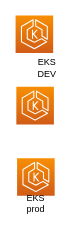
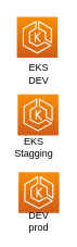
- <mxCell id="5" value="EKS DEV" style="text;html=1;strokeColor=none;fillColor=none;align=center;verticalAlign=middle;whiteSpace=wrap;rounded=0;" parent="1" vertex="1"><mxGeometry x="42" y="80" width="40" height="20" as="geometry" /></mxCell>
+ <mxCell id="5" value="EKS DEV" style="text;html=1;strokeColor=none;fillColor=none;align=center;verticalAlign=middle;whiteSpace=wrap;rounded=0;" parent="1" vertex="1"><mxGeometry x="27" y="80" width="40" height="20" as="geometry" /></mxCell>
+ <mxCell id="6" value="EKS Stagging" style="text;html=1;strokeColor=none;fillColor=none;align=center;verticalAlign=middle;whiteSpace=wrap;rounded=0;" parent="1" vertex="1"><mxGeometry x="21" y="170" width="40" height="20" as="geometry" /></mxCell>
- <mxCell id="7" value="EKS prod" style="text;html=1;strokeColor=none;fillColor=none;align=center;verticalAlign=middle;whiteSpace=wrap;rounded=0;" parent="1" vertex="1"><mxGeometry x="27" y="260" width="40" height="20" as="geometry" /></mxCell>
+ <mxCell id="7" value="DEV prod" style="text;html=1;strokeColor=none;fillColor=none;align=center;verticalAlign=middle;whiteSpace=wrap;rounded=0;" parent="1" vertex="1"><mxGeometry x="27" y="260" width="40" height="20" as="geometry" /></mxCell>
